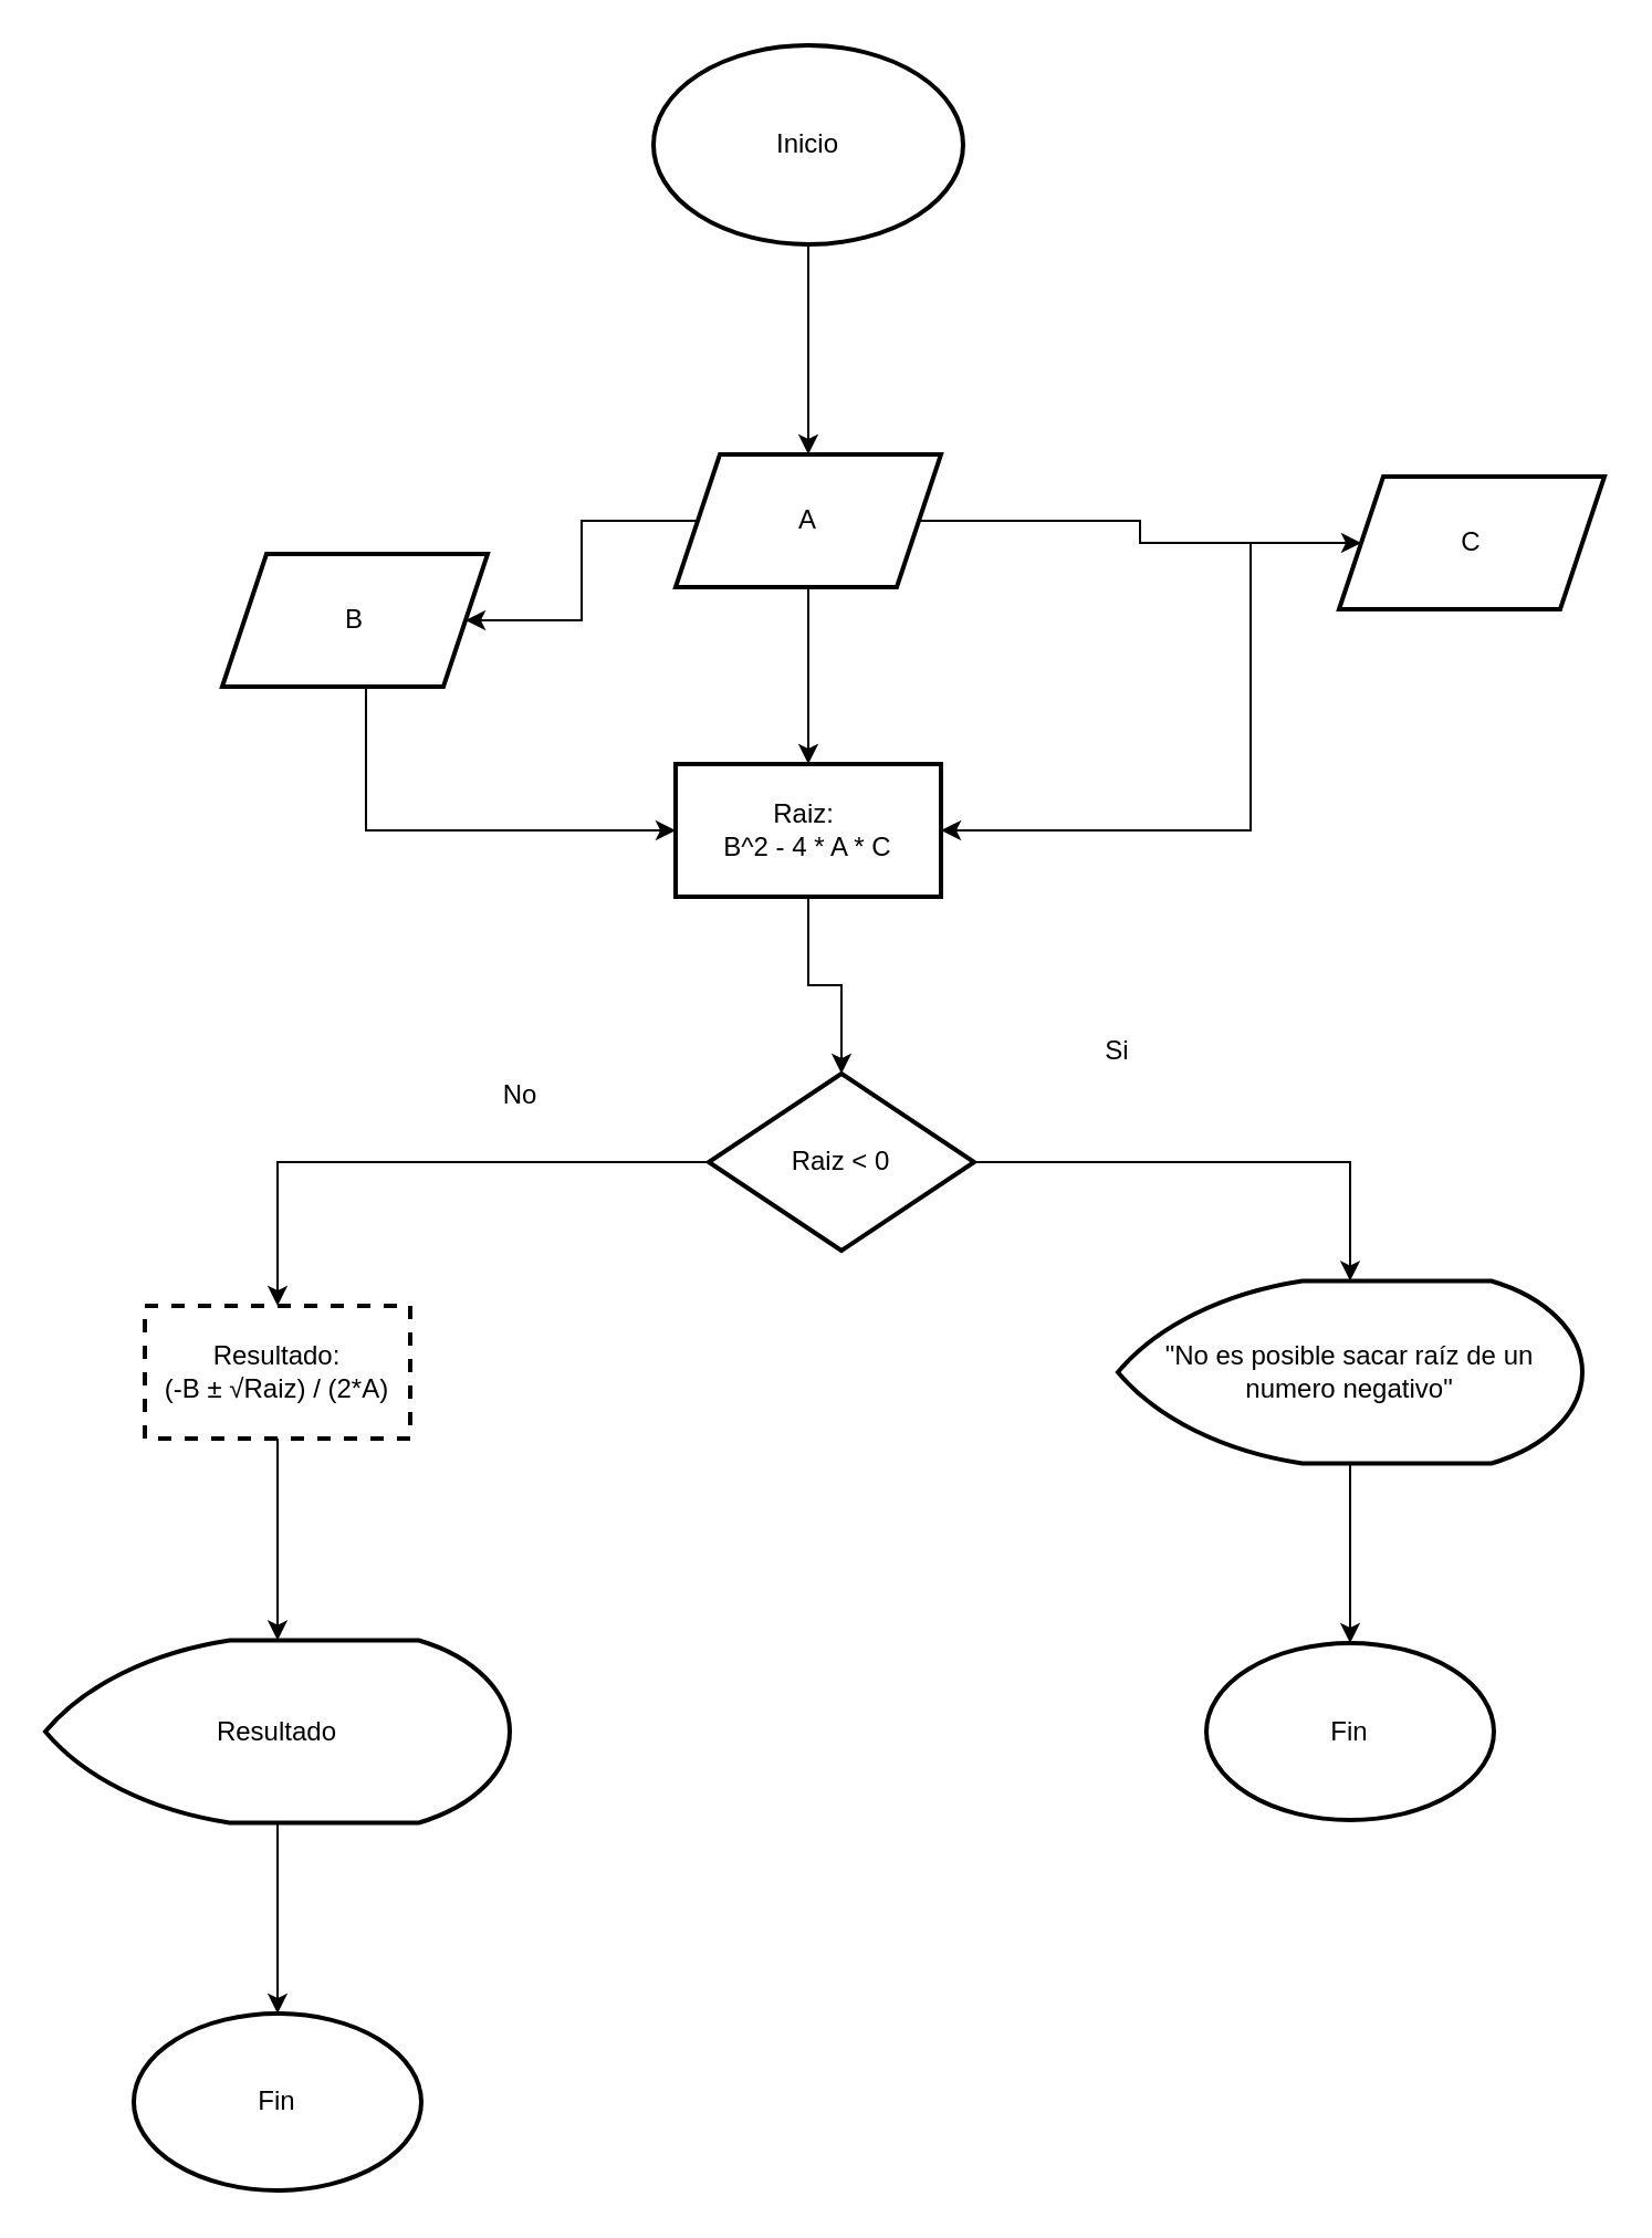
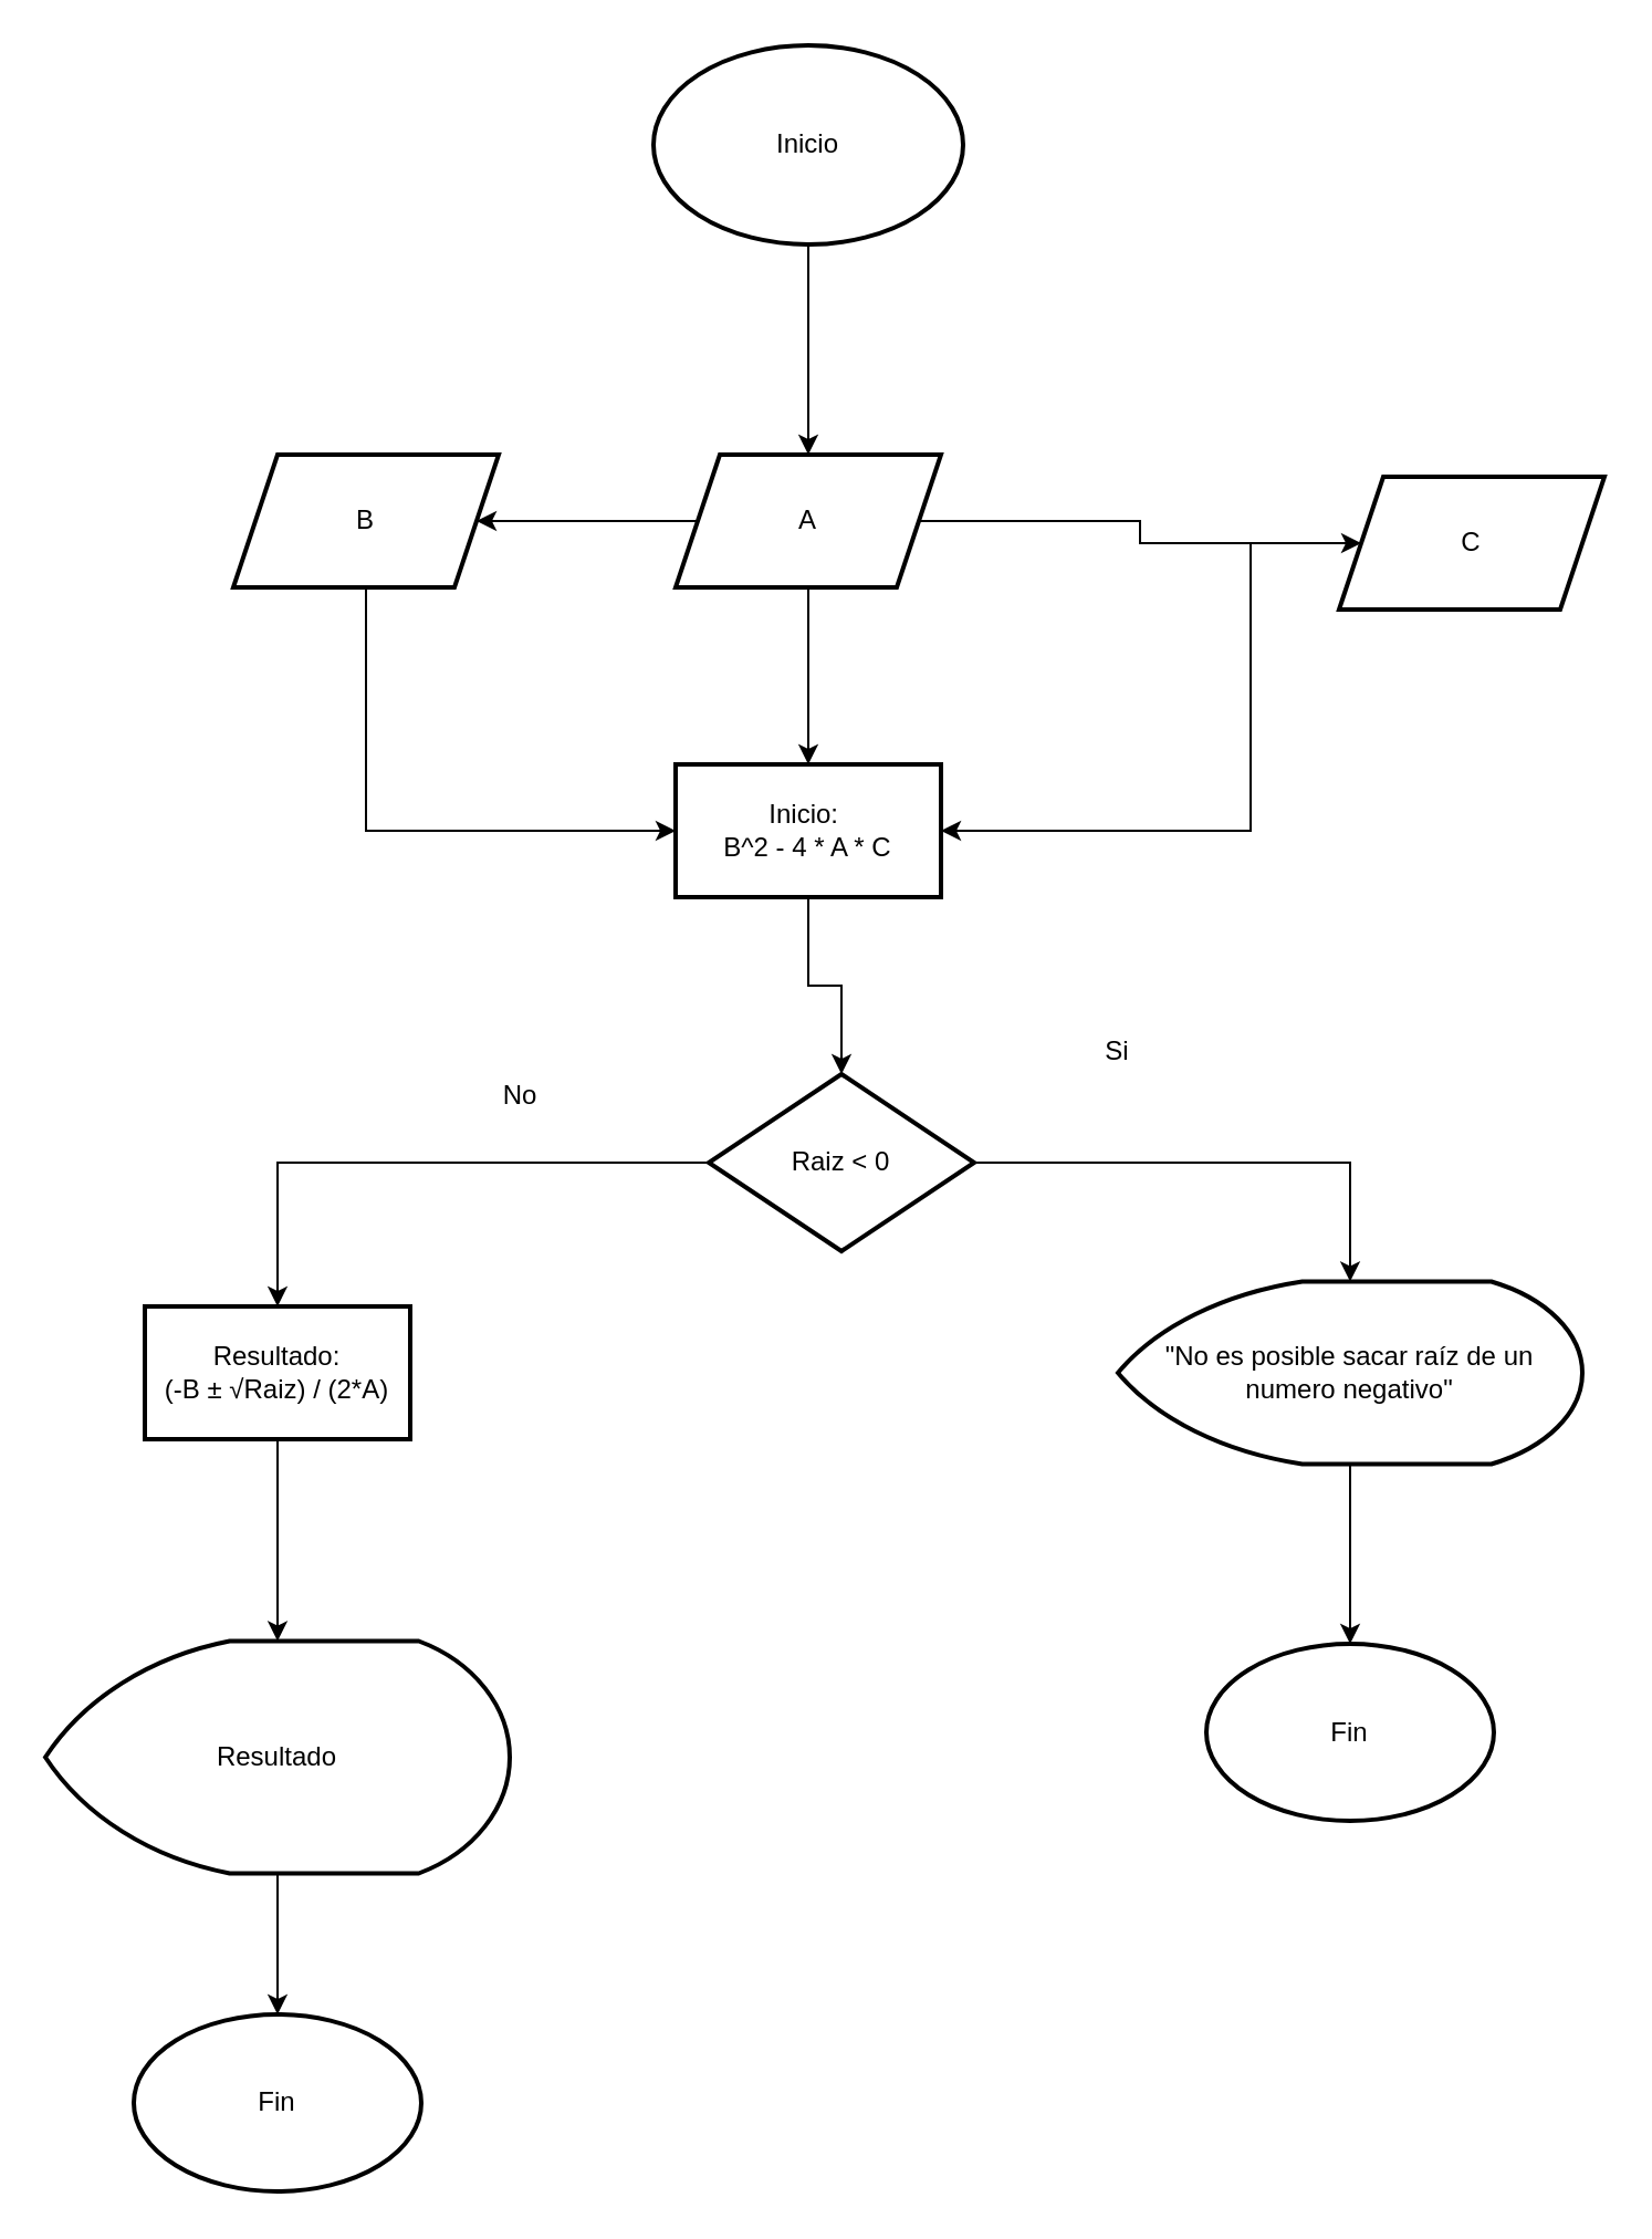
- <mxCell id="9" value="B" style="shape=parallelogram;perimeter=parallelogramPerimeter;whiteSpace=wrap;html=1;fixedSize=1;strokeWidth=2;" vertex="1" parent="1"><mxGeometry x="100" y="250" width="120" height="60" as="geometry" /></mxCell>
+ <mxCell id="9" value="B" style="shape=parallelogram;perimeter=parallelogramPerimeter;whiteSpace=wrap;html=1;fixedSize=1;strokeWidth=2;" vertex="1" parent="1"><mxGeometry x="105" y="205" width="120" height="60" as="geometry" /></mxCell>
- <mxCell id="13" value="&lt;div&gt;Raiz:&amp;nbsp;&lt;/div&gt;&lt;div&gt;B^2 - 4 * A * C&lt;/div&gt;" style="whiteSpace=wrap;html=1;strokeWidth=2;" vertex="1" parent="1"><mxGeometry x="305" y="345" width="120" height="60" as="geometry" /></mxCell>
+ <mxCell id="13" value="&lt;div&gt;Inicio:&amp;nbsp;&lt;/div&gt;&lt;div&gt;B^2 - 4 * A * C&lt;/div&gt;" style="whiteSpace=wrap;html=1;strokeWidth=2;" vertex="1" parent="1"><mxGeometry x="305" y="345" width="120" height="60" as="geometry" /></mxCell>
- <mxCell id="17" value="&lt;div&gt;Resultado:&lt;/div&gt;&lt;div&gt;(-B ± √Raiz) / (2*A)&lt;/div&gt;" style="whiteSpace=wrap;html=1;strokeWidth=2;dashed=1;" vertex="1" parent="1"><mxGeometry x="65" y="590" width="120" height="60" as="geometry" /></mxCell>
+ <mxCell id="17" value="&lt;div&gt;Resultado:&lt;/div&gt;&lt;div&gt;(-B ± √Raiz) / (2*A)&lt;/div&gt;" style="whiteSpace=wrap;html=1;strokeWidth=2;" vertex="1" parent="1"><mxGeometry x="65" y="590" width="120" height="60" as="geometry" /></mxCell>
- <mxCell id="24" value="Resultado" style="strokeWidth=2;html=1;shape=mxgraph.flowchart.display;whiteSpace=wrap;" vertex="1" parent="1"><mxGeometry x="20" y="741.25" width="210" height="82.5" as="geometry" /></mxCell>
+ <mxCell id="24" value="Resultado" style="strokeWidth=2;html=1;shape=mxgraph.flowchart.display;whiteSpace=wrap;" vertex="1" parent="1"><mxGeometry x="20" y="741.25" width="210" height="105" as="geometry" /></mxCell>
